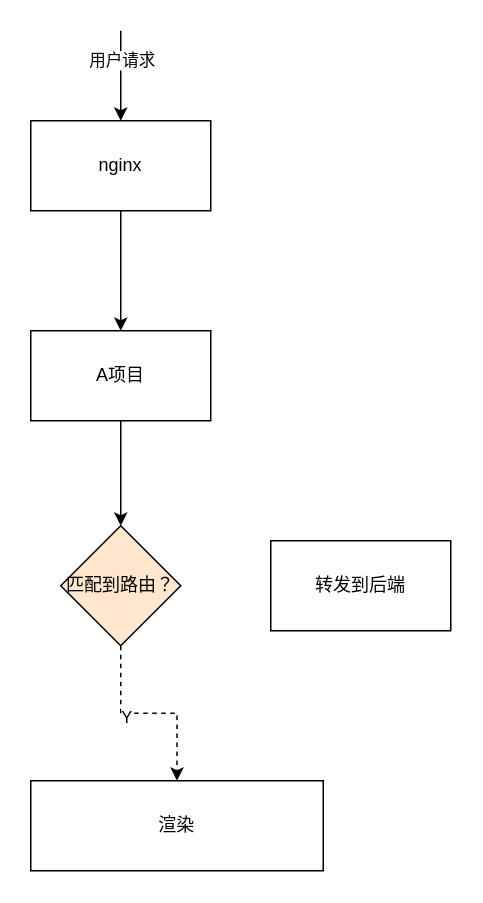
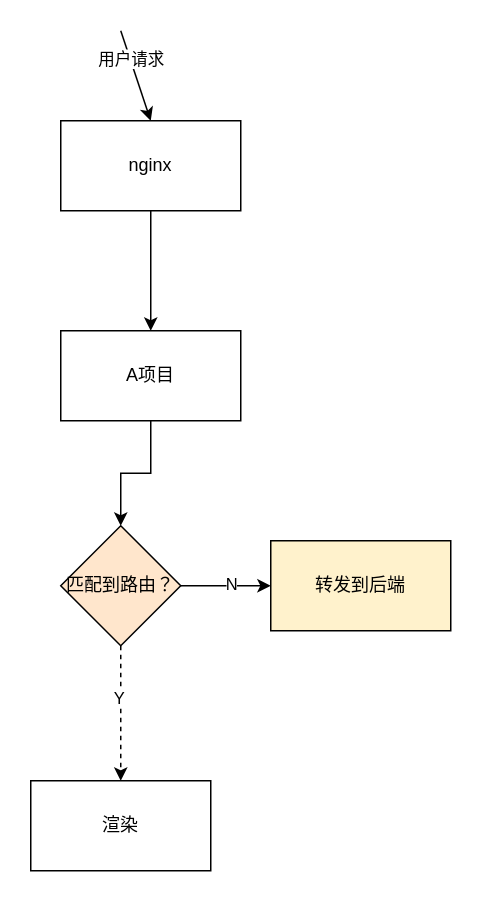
- <mxCell id="3" value="nginx" style="rounded=0;whiteSpace=wrap;html=1;" vertex="1" parent="1"><mxGeometry x="20" y="80" width="120" height="60" as="geometry" /></mxCell>
+ <mxCell id="3" value="nginx" style="rounded=0;whiteSpace=wrap;html=1;" vertex="1" parent="1"><mxGeometry x="40" y="80" width="120" height="60" as="geometry" /></mxCell>
- <mxCell id="5" value="A项目" style="whiteSpace=wrap;html=1;rounded=0;" vertex="1" parent="1"><mxGeometry x="20" y="220" width="120" height="60" as="geometry" /></mxCell>
+ <mxCell id="5" value="A项目" style="whiteSpace=wrap;html=1;rounded=0;" vertex="1" parent="1"><mxGeometry x="40" y="220" width="120" height="60" as="geometry" /></mxCell>
+ <mxCell id="10" value="" style="edgeStyle=orthogonalEdgeStyle;rounded=0;orthogonalLoop=1;jettySize=auto;html=1;" edge="1" parent="1" source="12" target="14"><mxGeometry relative="1" as="geometry" /></mxCell>
+ <mxCell id="11" value="N" style="edgeLabel;html=1;align=center;verticalAlign=middle;resizable=0;points=[];" vertex="1" connectable="0" parent="10"><mxGeometry x="0.1" y="2" relative="1" as="geometry"><mxPoint as="offset" /></mxGeometry></mxCell>
- <mxCell id="14" value="转发到后端" style="whiteSpace=wrap;html=1;rounded=0;" vertex="1" parent="1"><mxGeometry x="180" y="360" width="120" height="60" as="geometry" /></mxCell>
+ <mxCell id="14" value="转发到后端" style="whiteSpace=wrap;html=1;rounded=0;fillColor=#fff2cc;" vertex="1" parent="1"><mxGeometry x="180" y="360" width="120" height="60" as="geometry" /></mxCell>
- <mxCell id="13" value="渲染" style="whiteSpace=wrap;html=1;rounded=0;" vertex="1" parent="1"><mxGeometry x="20" y="520" width="195" height="60" as="geometry" /></mxCell>
+ <mxCell id="13" value="渲染" style="whiteSpace=wrap;html=1;rounded=0;" vertex="1" parent="1"><mxGeometry x="20" y="520" width="120" height="60" as="geometry" /></mxCell>
